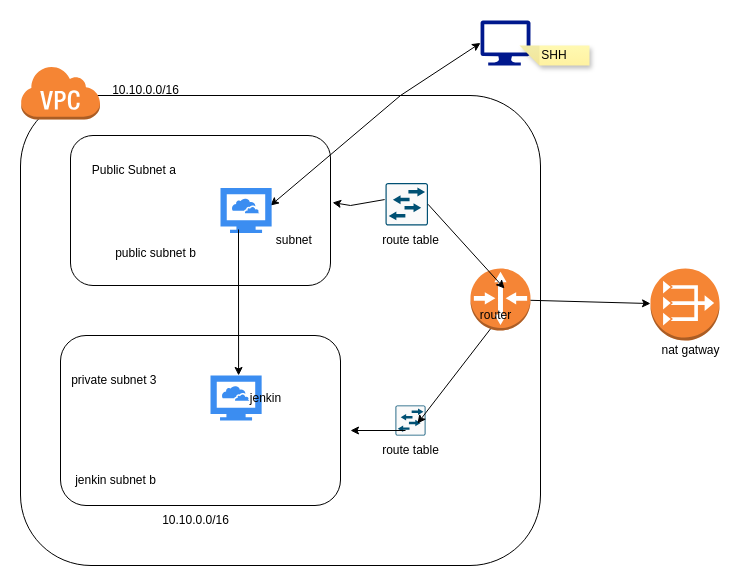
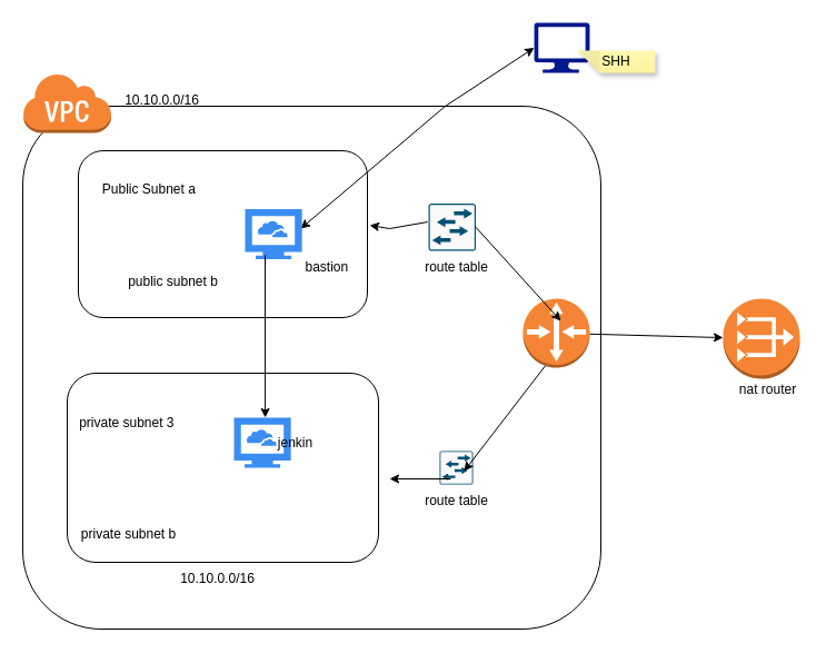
- <mxCell id="24" value="subnet&amp;nbsp;" style="text;html=1;resizable=0;autosize=1;align=center;verticalAlign=middle;points=[];fillColor=none;strokeColor=none;rounded=0;" vertex="1" parent="1"><mxGeometry x="260" y="225" width="70" height="30" as="geometry" /></mxCell>
+ <mxCell id="24" value="bastion&amp;nbsp;" style="text;html=1;resizable=0;autosize=1;align=center;verticalAlign=middle;points=[];fillColor=none;strokeColor=none;rounded=0;" vertex="1" parent="1"><mxGeometry x="260" y="225" width="70" height="30" as="geometry" /></mxCell>
- <mxCell id="25" value="router" style="text;html=1;resizable=0;autosize=1;align=center;verticalAlign=middle;points=[];fillColor=none;strokeColor=none;rounded=0;" vertex="1" parent="1"><mxGeometry x="470" y="300" width="50" height="30" as="geometry" /></mxCell>
- <mxCell id="27" value="nat gatway" style="text;html=1;resizable=0;autosize=1;align=center;verticalAlign=middle;points=[];fillColor=none;strokeColor=none;rounded=0;" vertex="1" parent="1"><mxGeometry x="650" y="335" width="80" height="30" as="geometry" /></mxCell>
+ <mxCell id="27" value="nat router" style="text;html=1;resizable=0;autosize=1;align=center;verticalAlign=middle;points=[];fillColor=none;strokeColor=none;rounded=0;" vertex="1" parent="1"><mxGeometry x="650" y="335" width="80" height="30" as="geometry" /></mxCell>
- <mxCell id="23" value="jenkin subnet b" style="text;html=1;resizable=0;autosize=1;align=center;verticalAlign=middle;points=[];fillColor=none;strokeColor=none;rounded=0;" vertex="1" parent="1"><mxGeometry x="60" y="465" width="110" height="30" as="geometry" /></mxCell>
+ <mxCell id="23" value="private subnet b" style="text;html=1;resizable=0;autosize=1;align=center;verticalAlign=middle;points=[];fillColor=none;strokeColor=none;rounded=0;" vertex="1" parent="1"><mxGeometry x="60" y="465" width="110" height="30" as="geometry" /></mxCell>
